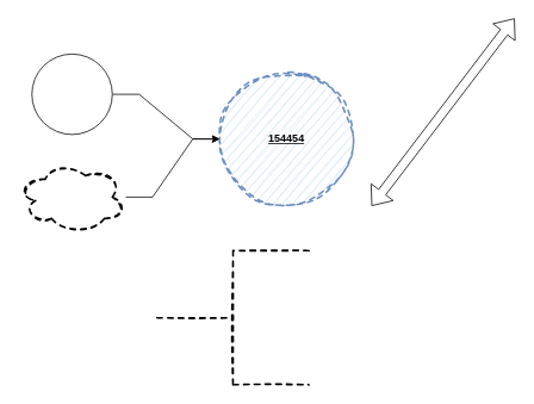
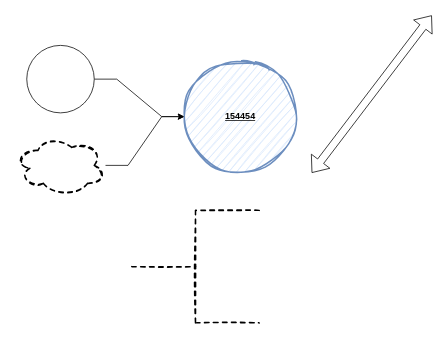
- <mxCell id="4" value="154454" style="ellipse;whiteSpace=wrap;html=1;aspect=fixed;fillColor=#dae8fc;strokeColor=#6c8ebf;dashed=1;strokeWidth=2;shadow=0;sketch=1;curveFitting=1;jiggle=2;fontStyle=5;horizontal=1;" vertex="1" parent="1"><mxGeometry x="245" y="80" width="150" height="150" as="geometry" /></mxCell>
+ <mxCell id="4" value="154454" style="ellipse;whiteSpace=wrap;html=1;aspect=fixed;fillColor=#dae8fc;strokeColor=#6c8ebf;dashed=0;strokeWidth=2;shadow=0;sketch=1;curveFitting=1;jiggle=2;fontStyle=5;horizontal=1;" vertex="1" parent="1"><mxGeometry x="245" y="80" width="150" height="150" as="geometry" /></mxCell>
